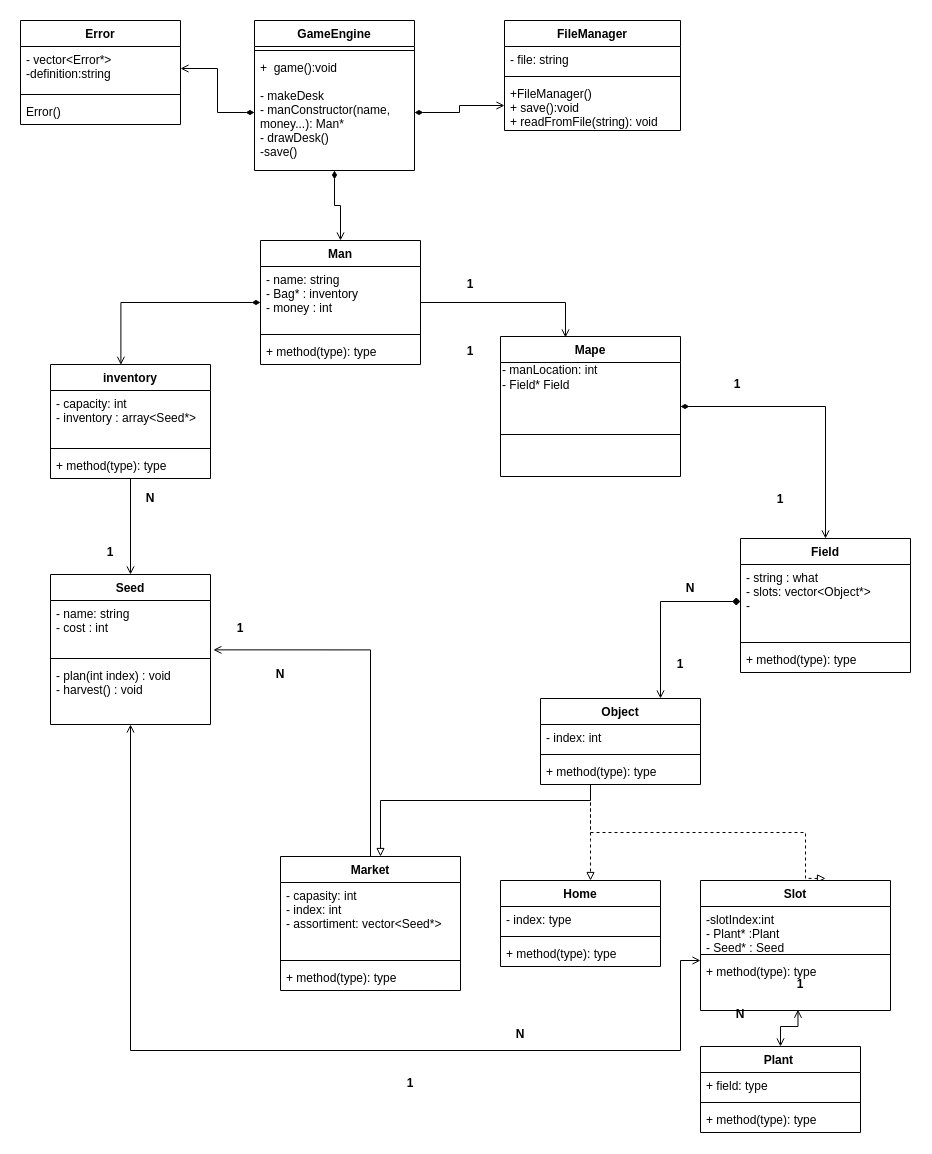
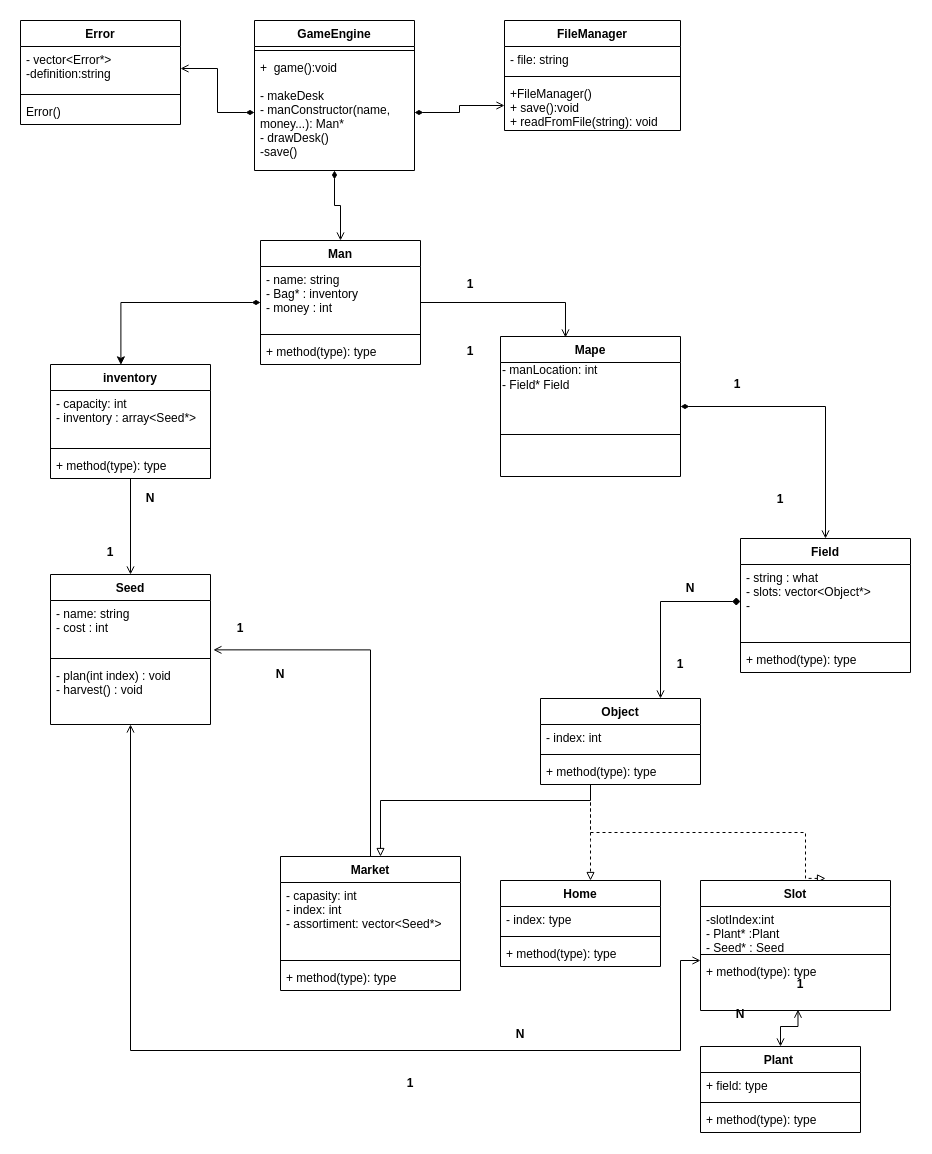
- <mxCell id="2" style="edgeStyle=orthogonalEdgeStyle;rounded=0;orthogonalLoop=1;jettySize=auto;html=1;entryX=0.44;entryY=0.003;entryDx=0;entryDy=0;entryPerimeter=0;startArrow=diamondThin;startFill=1;endArrow=open;" edge="1" parent="1" source="4" target="9"><mxGeometry relative="1" as="geometry" /></mxCell>
+ <mxCell id="2" style="edgeStyle=orthogonalEdgeStyle;rounded=0;orthogonalLoop=1;jettySize=auto;html=1;entryX=0.44;entryY=0.003;entryDx=0;entryDy=0;entryPerimeter=0;startArrow=diamondThin;startFill=1;" edge="1" parent="1" source="4" target="9"><mxGeometry relative="1" as="geometry" /></mxCell>
